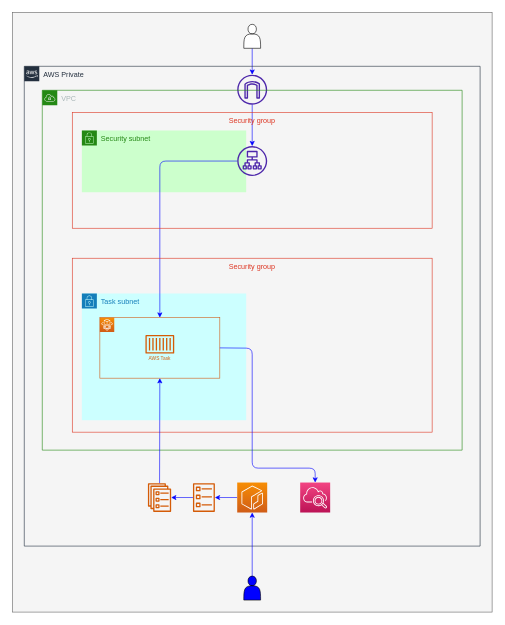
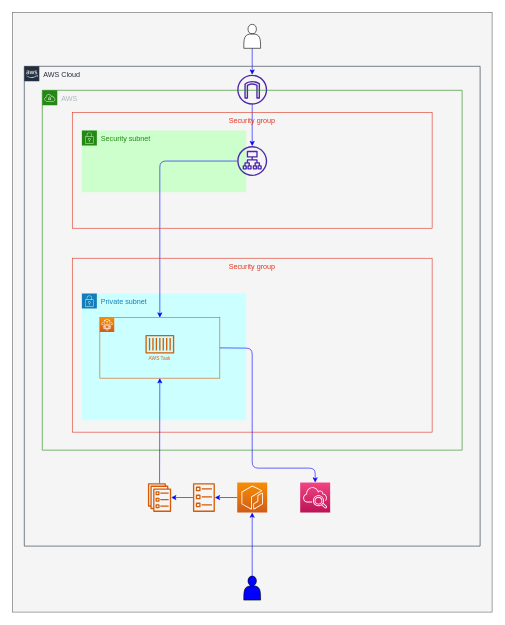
- <mxCell id="5" value="AWS Private" style="points=[[0,0],[0.25,0],[0.5,0],[0.75,0],[1,0],[1,0.25],[1,0.5],[1,0.75],[1,1],[0.75,1],[0.5,1],[0.25,1],[0,1],[0,0.75],[0,0.5],[0,0.25]];outlineConnect=0;gradientColor=none;html=1;whiteSpace=wrap;fontSize=12;fontStyle=0;container=1;pointerEvents=0;collapsible=0;recursiveResize=0;shape=mxgraph.aws4.group;grIcon=mxgraph.aws4.group_aws_cloud_alt;strokeColor=#232F3E;fillColor=none;verticalAlign=top;align=left;spacingLeft=30;fontColor=#232F3E;dashed=0;" vertex="1" parent="1"><mxGeometry x="40" y="110" width="760" height="800" as="geometry" /></mxCell>
+ <mxCell id="5" value="AWS Cloud" style="points=[[0,0],[0.25,0],[0.5,0],[0.75,0],[1,0],[1,0.25],[1,0.5],[1,0.75],[1,1],[0.75,1],[0.5,1],[0.25,1],[0,1],[0,0.75],[0,0.5],[0,0.25]];outlineConnect=0;gradientColor=none;html=1;whiteSpace=wrap;fontSize=12;fontStyle=0;container=1;pointerEvents=0;collapsible=0;recursiveResize=0;shape=mxgraph.aws4.group;grIcon=mxgraph.aws4.group_aws_cloud_alt;strokeColor=#232F3E;fillColor=none;verticalAlign=top;align=left;spacingLeft=30;fontColor=#232F3E;dashed=0;" vertex="1" parent="1"><mxGeometry x="40" y="110" width="760" height="800" as="geometry" /></mxCell>
- <mxCell id="15" value="VPC" style="points=[[0,0],[0.25,0],[0.5,0],[0.75,0],[1,0],[1,0.25],[1,0.5],[1,0.75],[1,1],[0.75,1],[0.5,1],[0.25,1],[0,1],[0,0.75],[0,0.5],[0,0.25]];outlineConnect=0;gradientColor=none;html=1;whiteSpace=wrap;fontSize=12;fontStyle=0;container=1;pointerEvents=0;collapsible=0;recursiveResize=0;shape=mxgraph.aws4.group;grIcon=mxgraph.aws4.group_vpc;strokeColor=#248814;fillColor=none;verticalAlign=top;align=left;spacingLeft=30;fontColor=#AAB7B8;dashed=0;" vertex="1" parent="1"><mxGeometry x="70" y="150" width="700" height="600" as="geometry" /></mxCell>
+ <mxCell id="15" value="AWS" style="points=[[0,0],[0.25,0],[0.5,0],[0.75,0],[1,0],[1,0.25],[1,0.5],[1,0.75],[1,1],[0.75,1],[0.5,1],[0.25,1],[0,1],[0,0.75],[0,0.5],[0,0.25]];outlineConnect=0;gradientColor=none;html=1;whiteSpace=wrap;fontSize=12;fontStyle=0;container=1;pointerEvents=0;collapsible=0;recursiveResize=0;shape=mxgraph.aws4.group;grIcon=mxgraph.aws4.group_vpc;strokeColor=#248814;fillColor=none;verticalAlign=top;align=left;spacingLeft=30;fontColor=#AAB7B8;dashed=0;" vertex="1" parent="1"><mxGeometry x="70" y="150" width="700" height="600" as="geometry" /></mxCell>
- <mxCell id="16" value="Task subnet" style="points=[[0,0],[0.25,0],[0.5,0],[0.75,0],[1,0],[1,0.25],[1,0.5],[1,0.75],[1,1],[0.75,1],[0.5,1],[0.25,1],[0,1],[0,0.75],[0,0.5],[0,0.25]];outlineConnect=0;gradientColor=none;html=1;whiteSpace=wrap;fontSize=12;fontStyle=0;container=1;pointerEvents=0;collapsible=0;recursiveResize=0;shape=mxgraph.aws4.group;grIcon=mxgraph.aws4.group_security_group;grStroke=0;strokeColor=#147EBA;fillColor=#CCFFFF;verticalAlign=top;align=left;spacingLeft=30;fontColor=#147EBA;dashed=0;" vertex="1" parent="15"><mxGeometry x="66" y="339" width="274" height="211" as="geometry" /></mxCell>
+ <mxCell id="16" value="Private subnet" style="points=[[0,0],[0.25,0],[0.5,0],[0.75,0],[1,0],[1,0.25],[1,0.5],[1,0.75],[1,1],[0.75,1],[0.5,1],[0.25,1],[0,1],[0,0.75],[0,0.5],[0,0.25]];outlineConnect=0;gradientColor=none;html=1;whiteSpace=wrap;fontSize=12;fontStyle=0;container=1;pointerEvents=0;collapsible=0;recursiveResize=0;shape=mxgraph.aws4.group;grIcon=mxgraph.aws4.group_security_group;grStroke=0;strokeColor=#147EBA;fillColor=#CCFFFF;verticalAlign=top;align=left;spacingLeft=30;fontColor=#147EBA;dashed=0;" vertex="1" parent="15"><mxGeometry x="66" y="339" width="274" height="211" as="geometry" /></mxCell>
